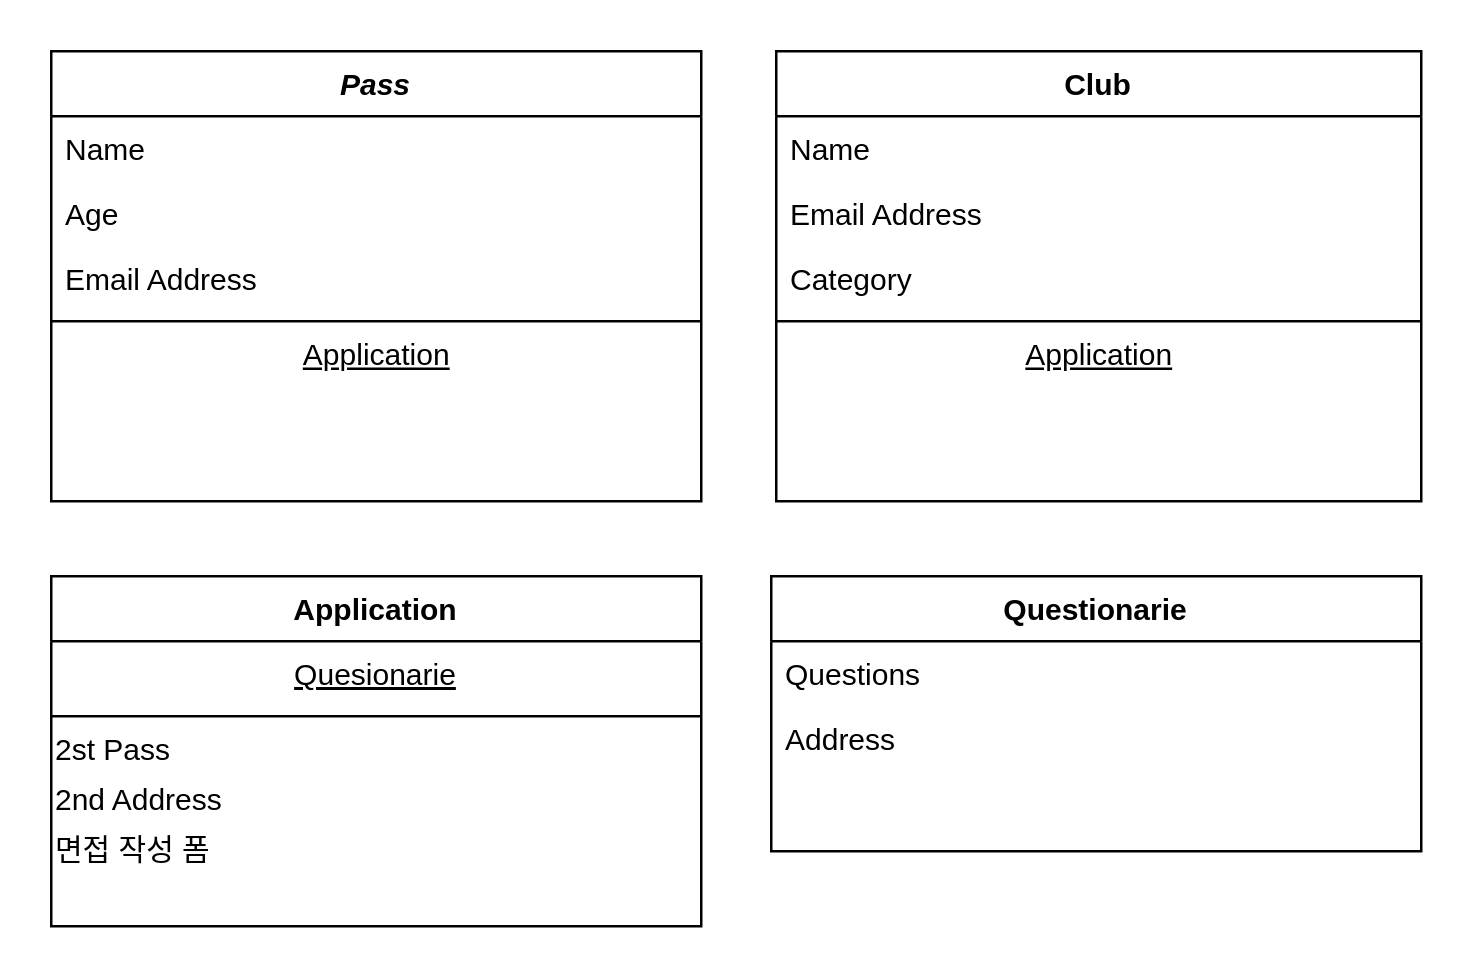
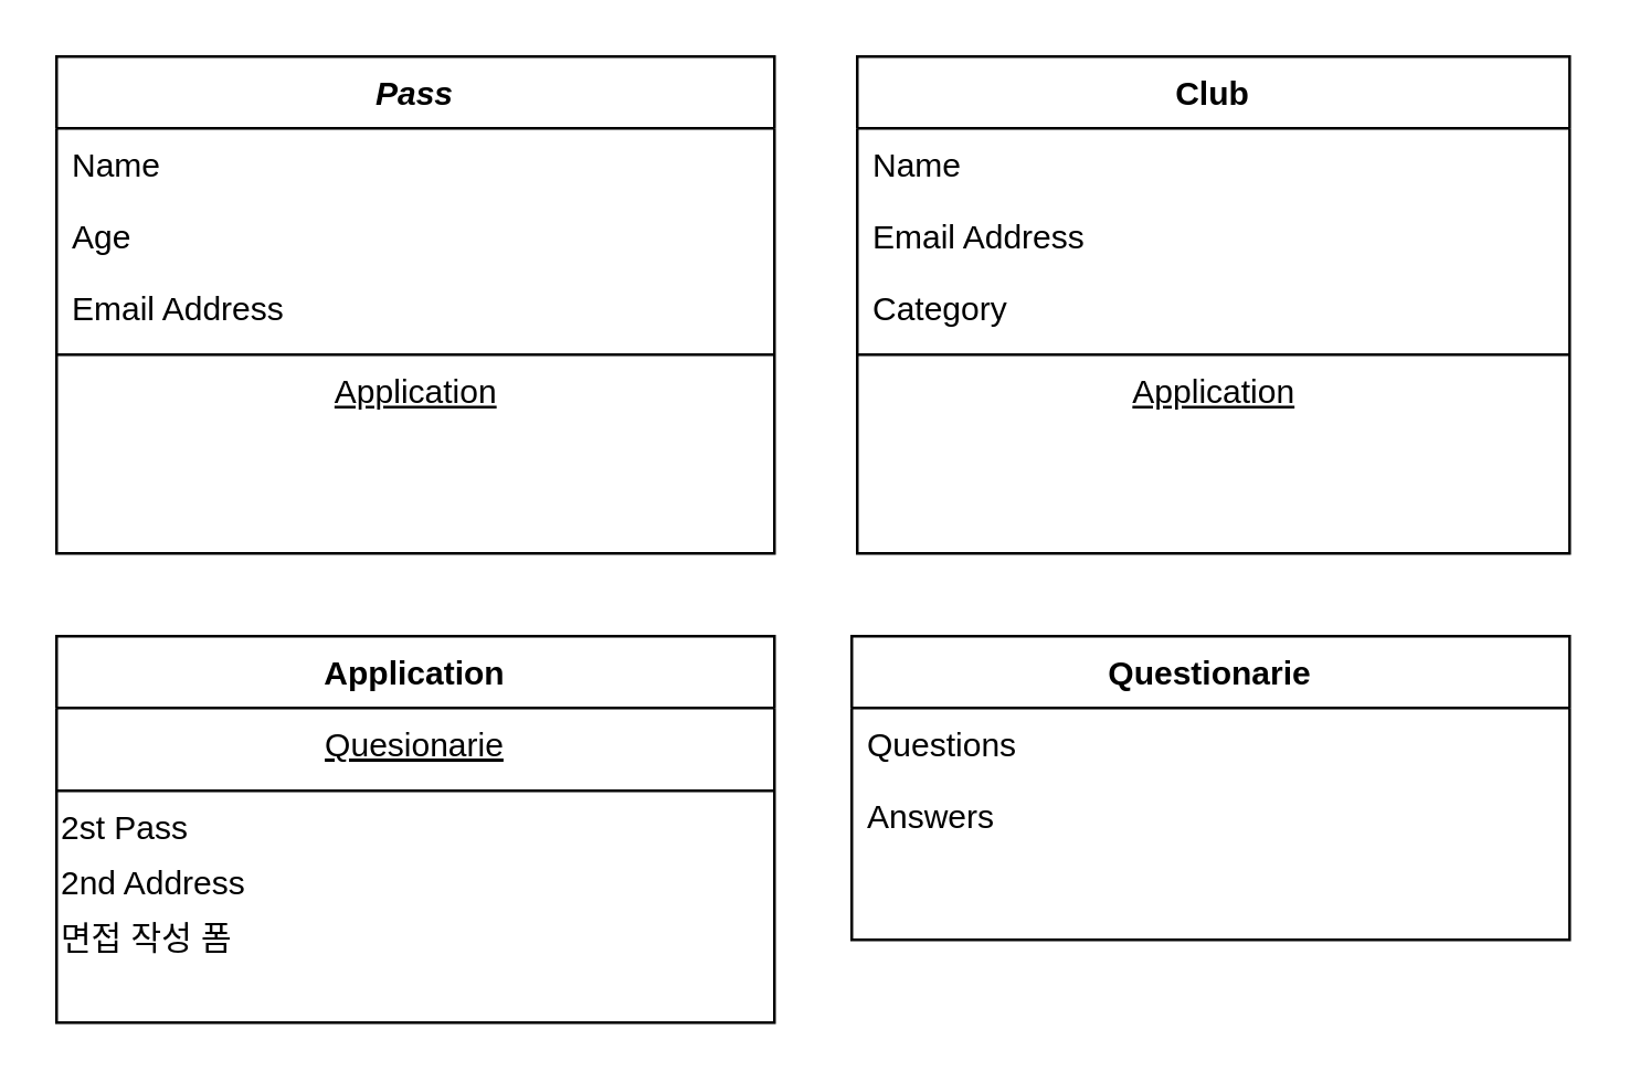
- <mxCell id="22" value="Address" style="text;align=left;verticalAlign=top;spacingLeft=4;spacingRight=4;overflow=hidden;rotatable=0;points=[[0,0.5],[1,0.5]];portConstraint=eastwest;rounded=0;shadow=0;html=0;" vertex="1" parent="20"><mxGeometry y="52" width="260" height="26" as="geometry" /></mxCell>
+ <mxCell id="22" value="Answers" style="text;align=left;verticalAlign=top;spacingLeft=4;spacingRight=4;overflow=hidden;rotatable=0;points=[[0,0.5],[1,0.5]];portConstraint=eastwest;rounded=0;shadow=0;html=0;" vertex="1" parent="20"><mxGeometry y="52" width="260" height="26" as="geometry" /></mxCell>
